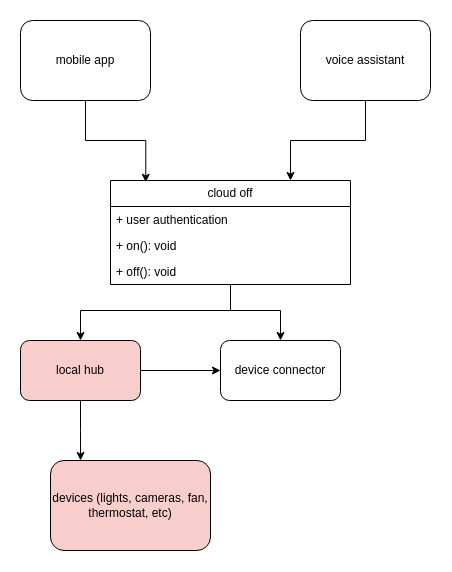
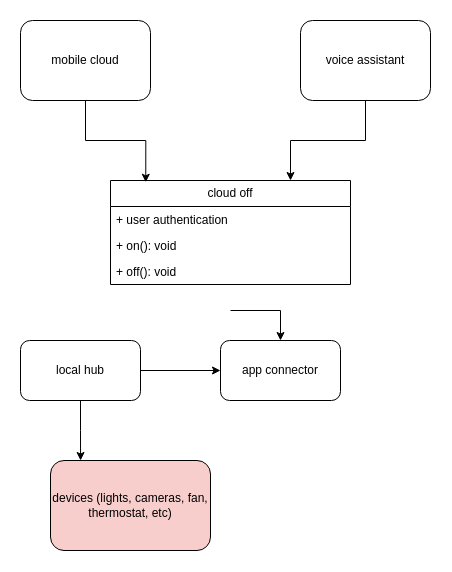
- <mxCell id="2" value="mobile app" style="rounded=1;whiteSpace=wrap;html=1;" vertex="1" parent="1"><mxGeometry x="20" y="20" width="130" height="80" as="geometry" /></mxCell>
+ <mxCell id="2" value="mobile cloud" style="rounded=1;whiteSpace=wrap;html=1;" vertex="1" parent="1"><mxGeometry x="20" y="20" width="130" height="80" as="geometry" /></mxCell>
- <mxCell id="5" style="edgeStyle=orthogonalEdgeStyle;rounded=0;orthogonalLoop=1;jettySize=auto;html=1;" edge="1" parent="1" source="6" target="11"><mxGeometry relative="1" as="geometry"><Array as="points"><mxPoint x="230" y="310" /><mxPoint x="80" y="310" /></Array></mxGeometry></mxCell>
- <mxCell id="11" value="local hub" style="rounded=1;whiteSpace=wrap;html=1;fillColor=#f8cecc;" vertex="1" parent="1"><mxGeometry x="20" y="340" width="120" height="60" as="geometry" /></mxCell>
+ <mxCell id="11" value="local hub" style="rounded=1;whiteSpace=wrap;html=1;" vertex="1" parent="1"><mxGeometry x="20" y="340" width="120" height="60" as="geometry" /></mxCell>
- <mxCell id="12" value="device connector" style="rounded=1;whiteSpace=wrap;html=1;" vertex="1" parent="1"><mxGeometry x="220" y="340" width="120" height="60" as="geometry" /></mxCell>
+ <mxCell id="12" value="app connector" style="rounded=1;whiteSpace=wrap;html=1;" vertex="1" parent="1"><mxGeometry x="220" y="340" width="120" height="60" as="geometry" /></mxCell>
